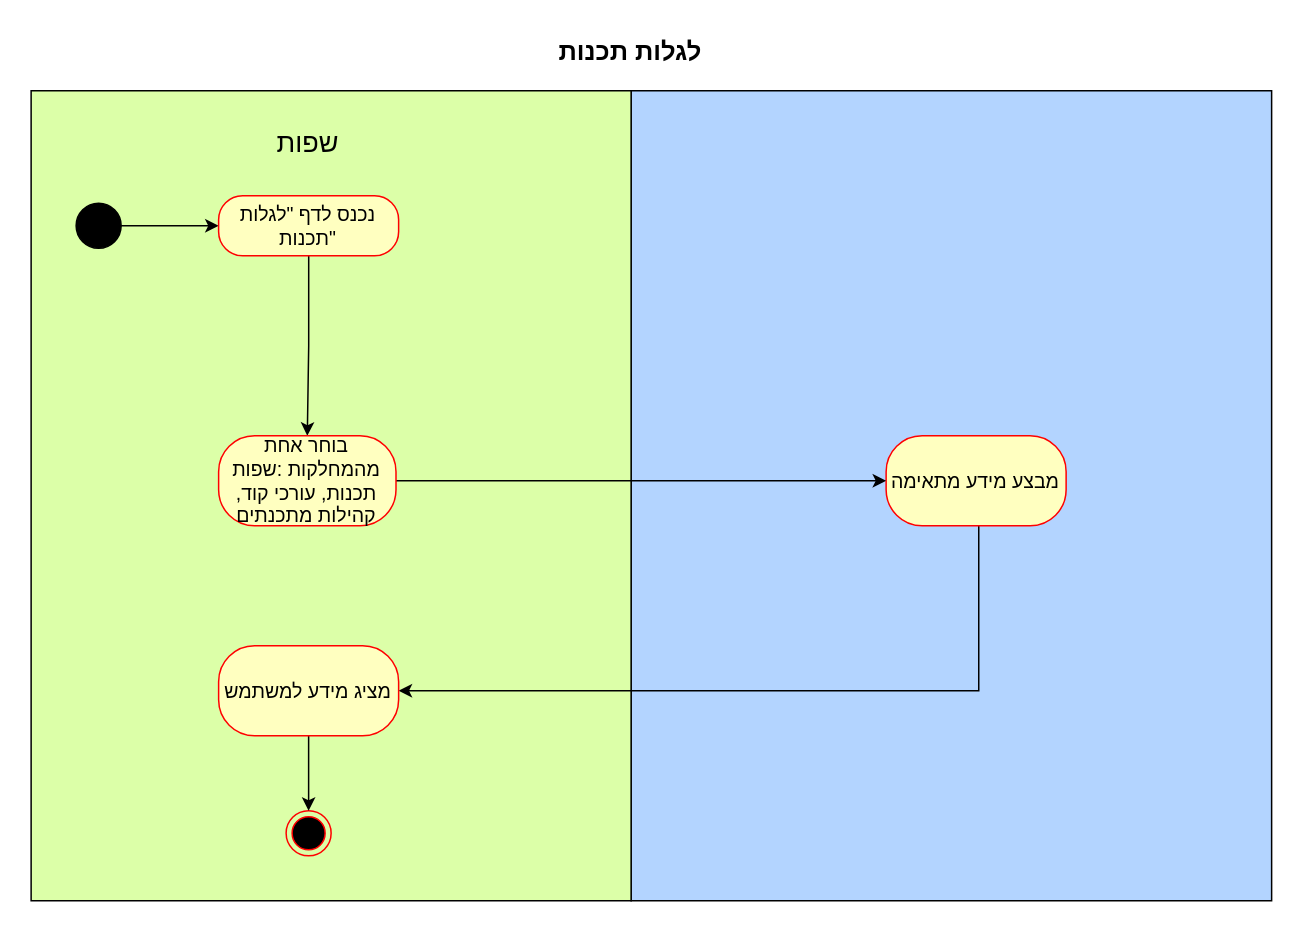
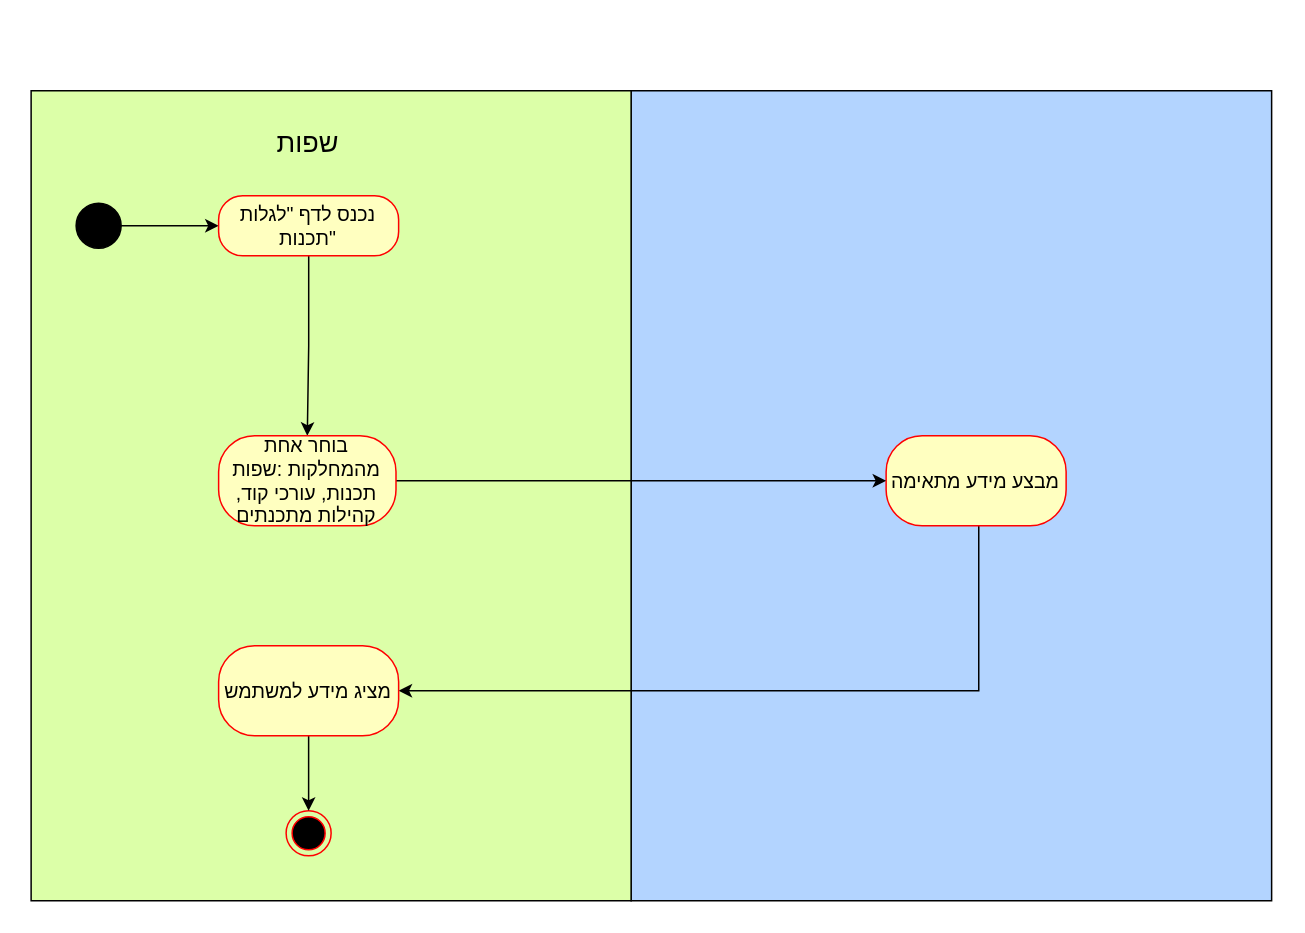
- <mxCell id="8" value="לגלות תכנות" style="text;html=1;strokeColor=none;fillColor=none;align=center;verticalAlign=middle;whiteSpace=wrap;rounded=0;fontStyle=1;fontSize=17;" parent="1" vertex="1"><mxGeometry x="370.25" y="20" width="100" height="30" as="geometry" /></mxCell>
